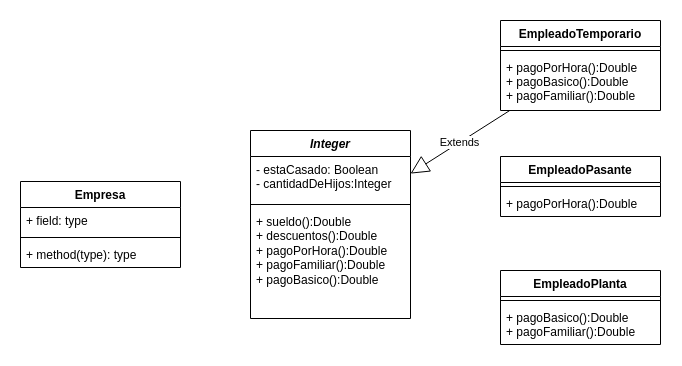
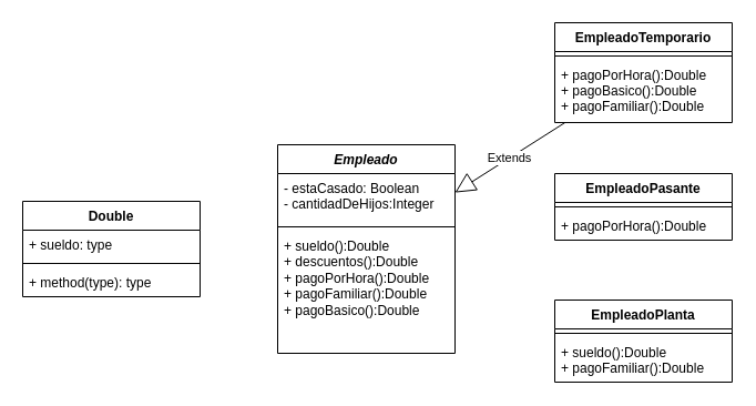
- <mxCell id="3" value="Integer" style="swimlane;fontStyle=3;align=center;verticalAlign=top;childLayout=stackLayout;horizontal=1;startSize=26;horizontalStack=0;resizeParent=1;resizeParentMax=0;resizeLast=0;collapsible=1;marginBottom=0;" vertex="1" parent="1"><mxGeometry x="250" y="130" width="160" height="188" as="geometry" /></mxCell>
+ <mxCell id="3" value="Empleado" style="swimlane;fontStyle=3;align=center;verticalAlign=top;childLayout=stackLayout;horizontal=1;startSize=26;horizontalStack=0;resizeParent=1;resizeParentMax=0;resizeLast=0;collapsible=1;marginBottom=0;" vertex="1" parent="1"><mxGeometry x="250" y="130" width="160" height="188" as="geometry" /></mxCell>
- <mxCell id="13" value="Empresa" style="swimlane;fontStyle=1;align=center;verticalAlign=top;childLayout=stackLayout;horizontal=1;startSize=26;horizontalStack=0;resizeParent=1;resizeParentMax=0;resizeLast=0;collapsible=1;marginBottom=0;" vertex="1" parent="1"><mxGeometry x="20" y="181" width="160" height="86" as="geometry" /></mxCell>
+ <mxCell id="13" value="Double" style="swimlane;fontStyle=1;align=center;verticalAlign=top;childLayout=stackLayout;horizontal=1;startSize=26;horizontalStack=0;resizeParent=1;resizeParentMax=0;resizeLast=0;collapsible=1;marginBottom=0;" vertex="1" parent="1"><mxGeometry x="20" y="181" width="160" height="86" as="geometry" /></mxCell>
- <mxCell id="14" value="+ field: type" style="text;strokeColor=none;fillColor=none;align=left;verticalAlign=top;spacingLeft=4;spacingRight=4;overflow=hidden;rotatable=0;points=[[0,0.5],[1,0.5]];portConstraint=eastwest;" vertex="1" parent="13"><mxGeometry y="26" width="160" height="26" as="geometry" /></mxCell>
+ <mxCell id="14" value="+ sueldo: type" style="text;strokeColor=none;fillColor=none;align=left;verticalAlign=top;spacingLeft=4;spacingRight=4;overflow=hidden;rotatable=0;points=[[0,0.5],[1,0.5]];portConstraint=eastwest;" vertex="1" parent="13"><mxGeometry y="26" width="160" height="26" as="geometry" /></mxCell>
- <mxCell id="12" value="+ pagoBasico():Double&#10;+ pagoFamiliar():Double" style="text;strokeColor=none;fillColor=none;align=left;verticalAlign=top;spacingLeft=4;spacingRight=4;overflow=hidden;rotatable=0;points=[[0,0.5],[1,0.5]];portConstraint=eastwest;" vertex="1" parent="10"><mxGeometry y="34" width="160" height="40" as="geometry" /></mxCell>
+ <mxCell id="12" value="+ sueldo():Double&#10;+ pagoFamiliar():Double" style="text;strokeColor=none;fillColor=none;align=left;verticalAlign=top;spacingLeft=4;spacingRight=4;overflow=hidden;rotatable=0;points=[[0,0.5],[1,0.5]];portConstraint=eastwest;" vertex="1" parent="10"><mxGeometry y="34" width="160" height="40" as="geometry" /></mxCell>
